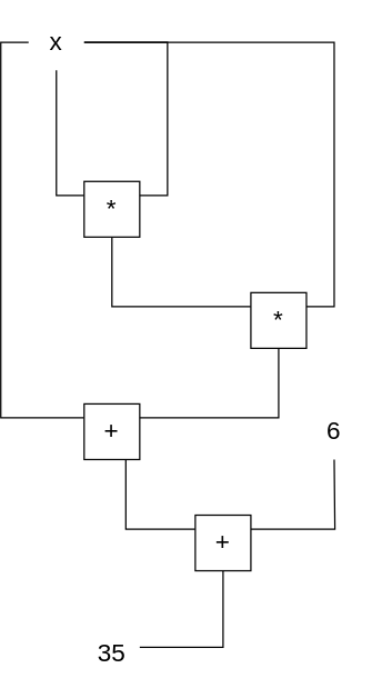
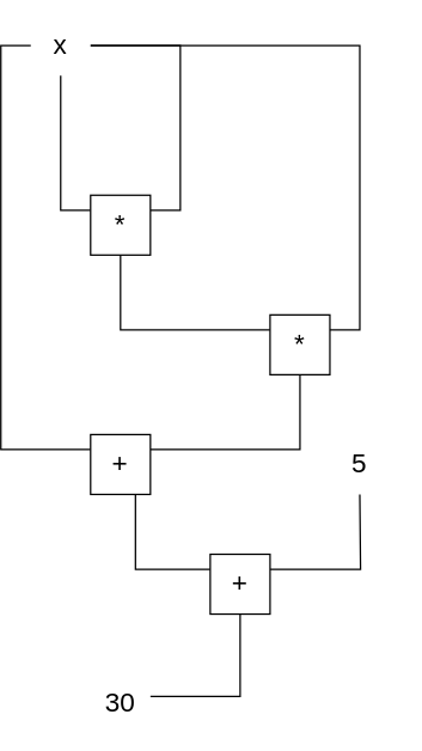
- <mxCell id="13" value="&lt;font style=&quot;font-size: 18px&quot;&gt;6&lt;/font&gt;" style="text;html=1;strokeColor=none;fillColor=none;align=center;verticalAlign=middle;whiteSpace=wrap;rounded=0;" parent="1" vertex="1"><mxGeometry x="220" y="300" width="40" height="20" as="geometry" /></mxCell>
+ <mxCell id="13" value="&lt;font style=&quot;font-size: 18px&quot;&gt;5&lt;/font&gt;" style="text;html=1;strokeColor=none;fillColor=none;align=center;verticalAlign=middle;whiteSpace=wrap;rounded=0;" parent="1" vertex="1"><mxGeometry x="220" y="300" width="40" height="20" as="geometry" /></mxCell>
- <mxCell id="17" value="&lt;font style=&quot;font-size: 18px&quot;&gt;35&lt;/font&gt;" style="text;html=1;strokeColor=none;fillColor=none;align=center;verticalAlign=middle;whiteSpace=wrap;rounded=0;" parent="1" vertex="1"><mxGeometry x="60" y="460" width="40" height="20" as="geometry" /></mxCell>
+ <mxCell id="17" value="&lt;font style=&quot;font-size: 18px&quot;&gt;30&lt;/font&gt;" style="text;html=1;strokeColor=none;fillColor=none;align=center;verticalAlign=middle;whiteSpace=wrap;rounded=0;" parent="1" vertex="1"><mxGeometry x="60" y="460" width="40" height="20" as="geometry" /></mxCell>
